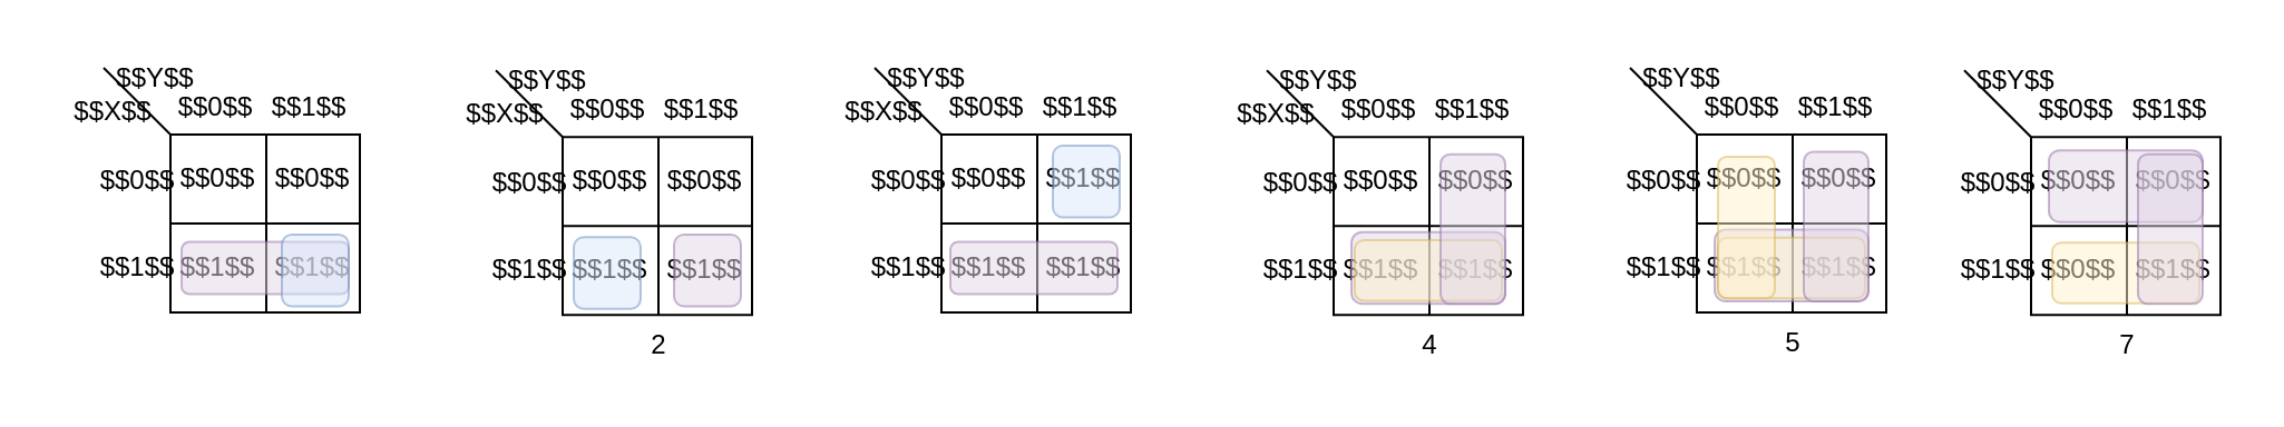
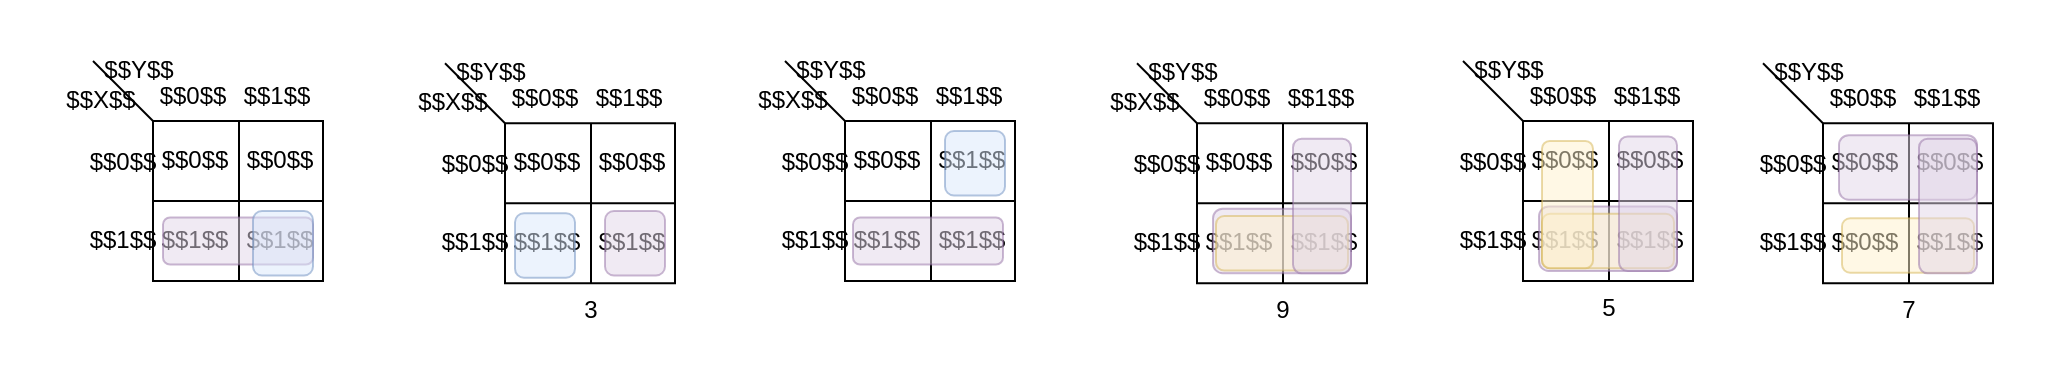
- <mxCell id="34" value="2" style="text;html=1;align=center;verticalAlign=middle;resizable=0;points=[];autosize=1;strokeColor=none;fillColor=none;opacity=50;" vertex="1" parent="1"><mxGeometry x="279.5" y="140" width="30" height="30" as="geometry" /></mxCell>
+ <mxCell id="34" value="3" style="text;html=1;align=center;verticalAlign=middle;resizable=0;points=[];autosize=1;strokeColor=none;fillColor=none;opacity=50;" vertex="1" parent="1"><mxGeometry x="279.5" y="140" width="30" height="30" as="geometry" /></mxCell>
- <mxCell id="67" value="4" style="text;html=1;align=center;verticalAlign=middle;resizable=0;points=[];autosize=1;strokeColor=none;fillColor=none;opacity=50;" vertex="1" parent="1"><mxGeometry x="625.5" y="140" width="30" height="30" as="geometry" /></mxCell>
+ <mxCell id="67" value="9" style="text;html=1;align=center;verticalAlign=middle;resizable=0;points=[];autosize=1;strokeColor=none;fillColor=none;opacity=50;" vertex="1" parent="1"><mxGeometry x="625.5" y="140" width="30" height="30" as="geometry" /></mxCell>
